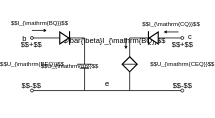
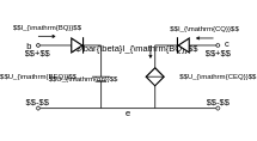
- <mxCell id="27" value="e" style="text;html=1;align=center;verticalAlign=middle;resizable=0;points=[];autosize=1;strokeColor=none;fillColor=none;fontSize=10;" vertex="1" parent="1"><mxGeometry x="130" y="100" width="20" height="20" as="geometry" /></mxCell>
+ <mxCell id="27" value="e" style="text;html=1;align=center;verticalAlign=middle;resizable=0;points=[];autosize=1;strokeColor=none;fillColor=none;fontSize=10;" vertex="1" parent="1"><mxGeometry x="130" y="115" width="20" height="20" as="geometry" /></mxCell>
